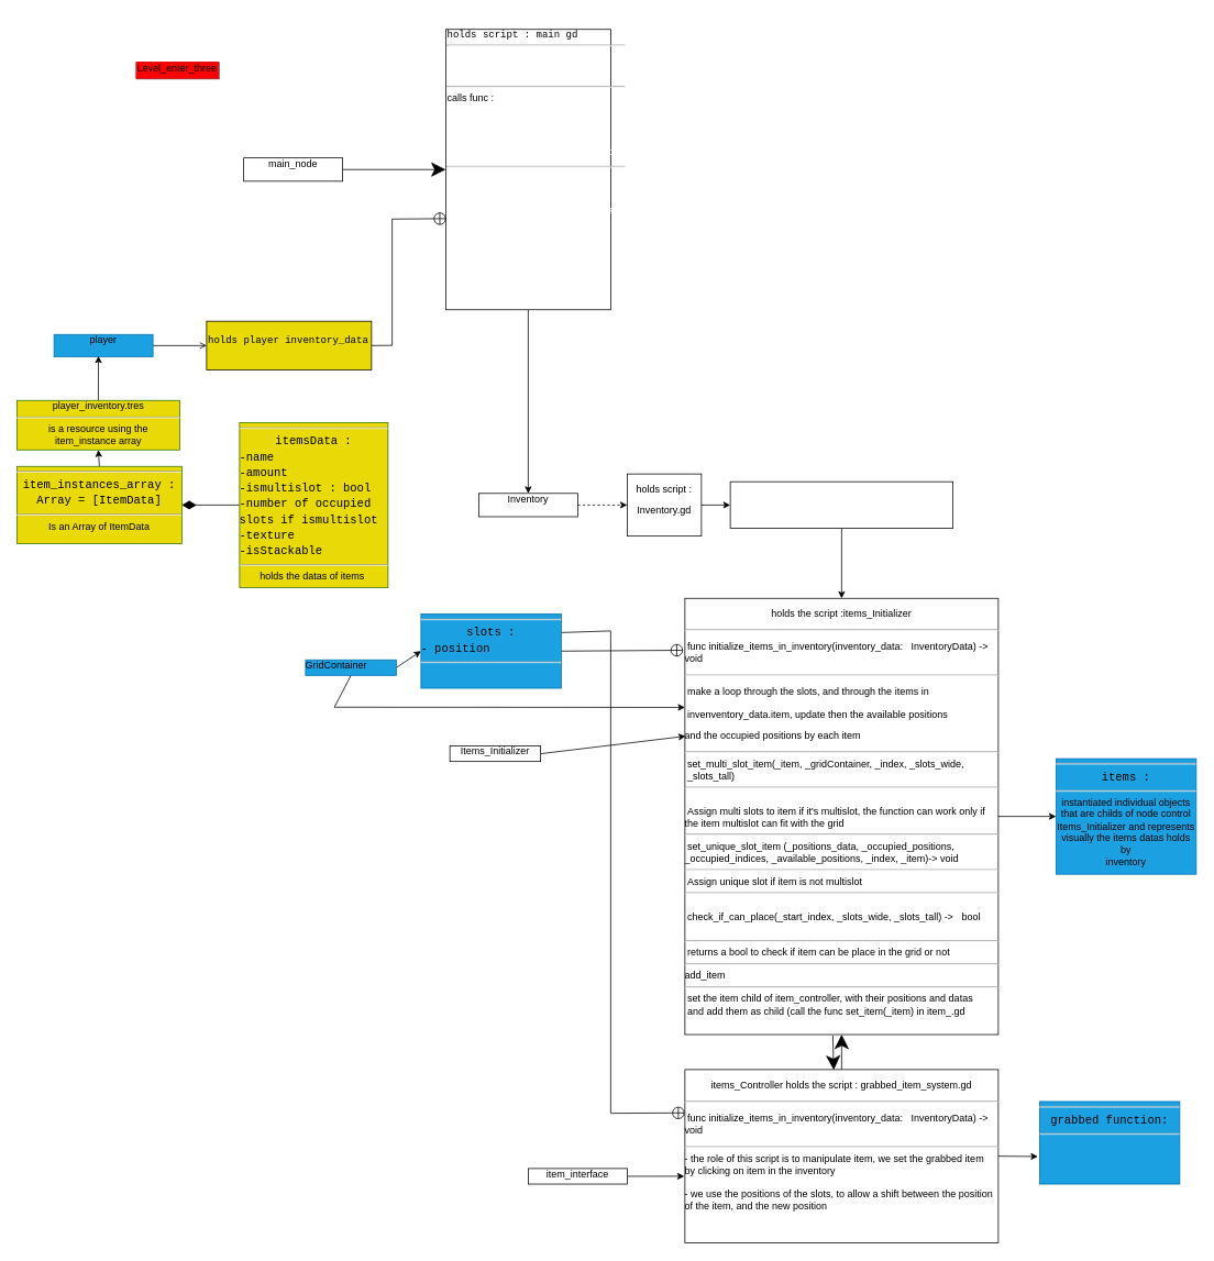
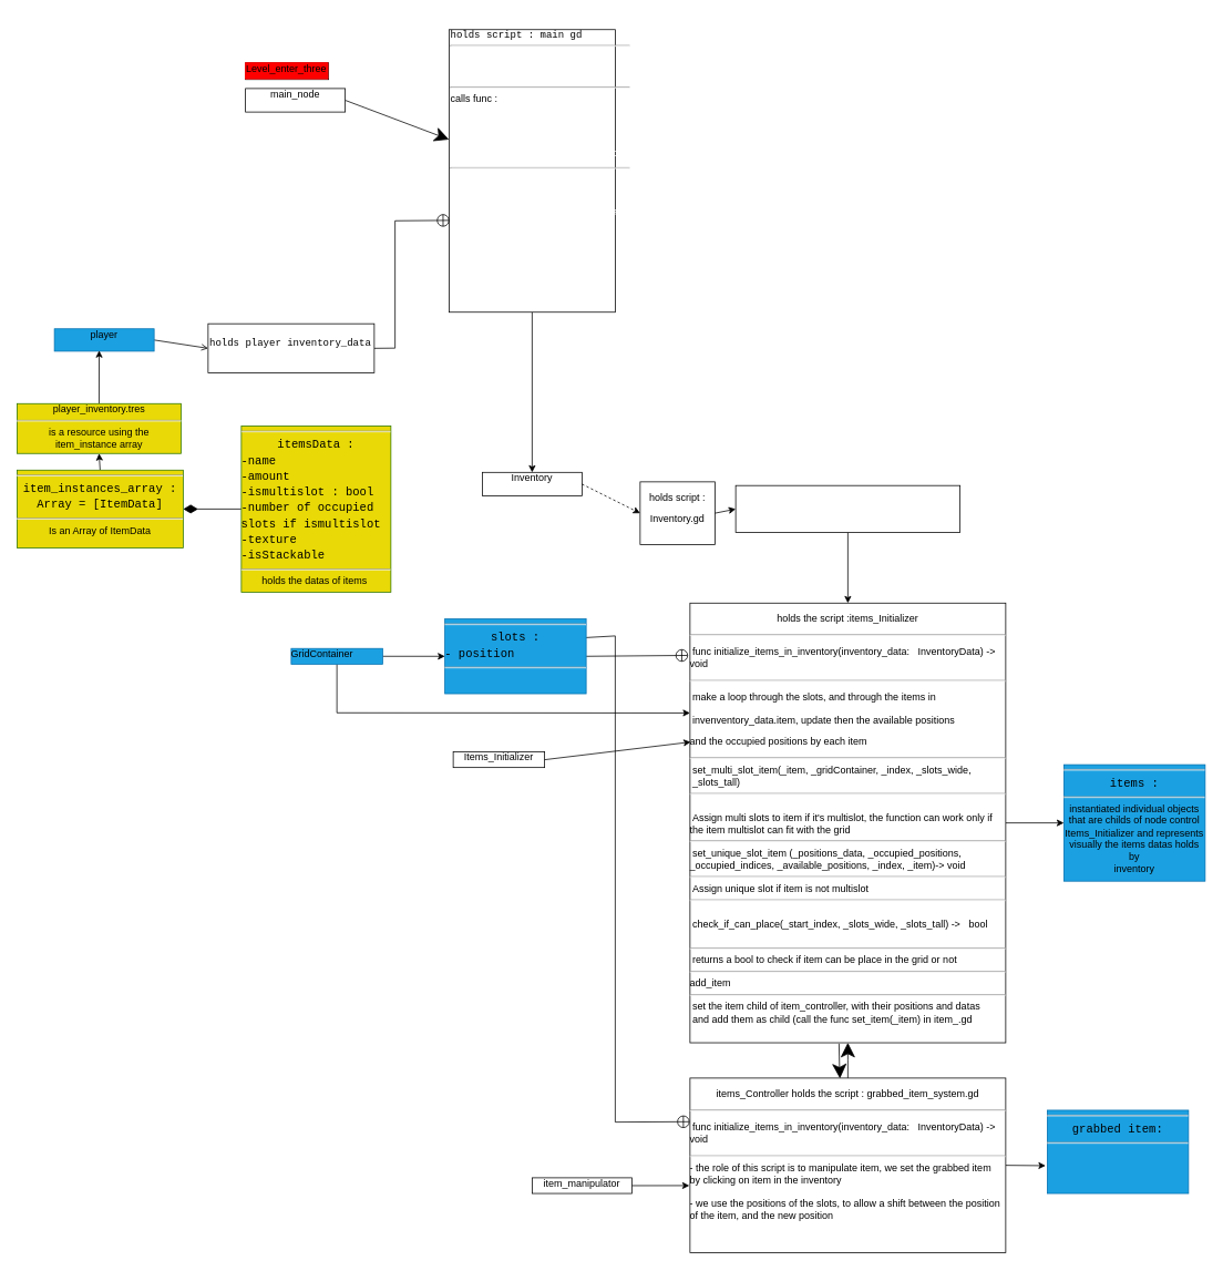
- <mxCell id="2" value="&lt;font color=&quot;#000000&quot;&gt;Level_enter_three&lt;/font&gt;" style="shape=rect;overflow=fill;align=left;fontColor=#FFFFFF;labelBackgroundColor=#FF0000;labelBorderColor=#FF0000;whiteSpace=wrap;html=1;" parent="1" vertex="1"><mxGeometry x="165" y="60" width="100" height="20" as="geometry" /></mxCell>
+ <mxCell id="2" value="&lt;font color=&quot;#000000&quot;&gt;Level_enter_three&lt;/font&gt;" style="shape=rect;overflow=fill;align=left;fontColor=#FFFFFF;labelBackgroundColor=#FF0000;labelBorderColor=#FF0000;whiteSpace=wrap;html=1;" parent="1" vertex="1"><mxGeometry x="295" y="60" width="100" height="20" as="geometry" /></mxCell>
- <mxCell id="4" value="&lt;div style=&quot;text-align: center;&quot;&gt;&lt;span style=&quot;background-color: initial;&quot;&gt;main_node&lt;/span&gt;&lt;/div&gt;" style="shape=rect;html=1;overflow=fill;whiteSpace=wrap;align=left;" parent="1" vertex="1"><mxGeometry x="295" y="175.868" width="120" height="28.269" as="geometry" /></mxCell>
+ <mxCell id="4" value="&lt;div style=&quot;text-align: center;&quot;&gt;&lt;span style=&quot;background-color: initial;&quot;&gt;main_node&lt;/span&gt;&lt;/div&gt;" style="shape=rect;html=1;overflow=fill;whiteSpace=wrap;align=left;" parent="1" vertex="1"><mxGeometry x="295" y="90.868" width="120" height="28.269" as="geometry" /></mxCell>
- <mxCell id="10" value="&lt;div style=&quot;text-align: center;&quot;&gt;&lt;span style=&quot;background-color: initial;&quot;&gt;&lt;font color=&quot;#000000&quot;&gt;player&lt;/font&gt;&lt;/span&gt;&lt;br&gt;&lt;/div&gt;" style="shape=rect;html=1;overflow=fill;whiteSpace=wrap;align=left;fillColor=#1ba1e2;fontColor=#ffffff;strokeColor=#006EAF;" parent="1" vertex="1"><mxGeometry x="65" y="390" width="120" height="26.92" as="geometry" /></mxCell>
+ <mxCell id="10" value="&lt;div style=&quot;text-align: center;&quot;&gt;&lt;span style=&quot;background-color: initial;&quot;&gt;&lt;font color=&quot;#000000&quot;&gt;player&lt;/font&gt;&lt;/span&gt;&lt;br&gt;&lt;/div&gt;" style="shape=rect;html=1;overflow=fill;whiteSpace=wrap;align=left;fillColor=#1ba1e2;fontColor=#ffffff;strokeColor=#006EAF;" parent="1" vertex="1"><mxGeometry x="65" y="380" width="120" height="26.92" as="geometry" /></mxCell>
- <mxCell id="8" value="&lt;div style=&quot;font-family: Consolas, &amp;quot;Courier New&amp;quot;, monospace; line-height: 100%;&quot;&gt;holds player inventory_data&lt;/div&gt;&lt;div style=&quot;font-family: Consolas, &amp;quot;Courier New&amp;quot;, monospace; line-height: 100%;&quot;&gt;&lt;br&gt;&lt;/div&gt;" style="whiteSpace=wrap;html=1;align=left;fillColor=#e8d907;" parent="1" vertex="1"><mxGeometry x="250" y="373.89" width="200" height="59.13" as="geometry" /></mxCell>
+ <mxCell id="8" value="&lt;div style=&quot;font-family: Consolas, &amp;quot;Courier New&amp;quot;, monospace; line-height: 100%;&quot;&gt;holds player inventory_data&lt;/div&gt;&lt;div style=&quot;font-family: Consolas, &amp;quot;Courier New&amp;quot;, monospace; line-height: 100%;&quot;&gt;&lt;br&gt;&lt;/div&gt;" style="whiteSpace=wrap;html=1;align=left;" parent="1" vertex="1"><mxGeometry x="250" y="373.89" width="200" height="59.13" as="geometry" /></mxCell>
- <mxCell id="22" value="&lt;div style=&quot;text-align: center;&quot;&gt;&lt;span style=&quot;background-color: initial;&quot;&gt;Inventory&lt;/span&gt;&lt;/div&gt;" style="shape=rect;html=1;overflow=fill;whiteSpace=wrap;align=left;shadow=0;" parent="1" vertex="1"><mxGeometry x="580" y="582.718" width="120" height="28.269" as="geometry" /></mxCell>
+ <mxCell id="22" value="&lt;div style=&quot;text-align: center;&quot;&gt;&lt;span style=&quot;background-color: initial;&quot;&gt;Inventory&lt;/span&gt;&lt;/div&gt;" style="shape=rect;html=1;overflow=fill;whiteSpace=wrap;align=left;shadow=0;" parent="1" vertex="1"><mxGeometry x="580" y="552.718" width="120" height="28.269" as="geometry" /></mxCell>
- <mxCell id="23" value="&lt;p&gt;holds script :&lt;/p&gt;&lt;p&gt;Inventory.gd&lt;/p&gt;" style="shape=rect;html=1;overflow=fill;whiteSpace=wrap;align=center;" parent="1" vertex="1"><mxGeometry x="760" y="559.16" width="90" height="75.38" as="geometry" /></mxCell>
+ <mxCell id="23" value="&lt;p&gt;holds script :&lt;/p&gt;&lt;p&gt;Inventory.gd&lt;/p&gt;" style="shape=rect;html=1;overflow=fill;whiteSpace=wrap;align=center;" parent="1" vertex="1"><mxGeometry x="770" y="564.16" width="90" height="75.38" as="geometry" /></mxCell>
- <mxCell id="38" value="&lt;hr&gt;&lt;div style=&quot;font-family: Consolas, &amp;quot;Courier New&amp;quot;, monospace; font-size: 14px; line-height: 19px;&quot;&gt;&lt;font color=&quot;#000000&quot;&gt;slots :&lt;/font&gt;&lt;/div&gt;&lt;div style=&quot;text-align: left; font-family: Consolas, &amp;quot;Courier New&amp;quot;, monospace; font-size: 14px; line-height: 19px;&quot;&gt;&lt;font color=&quot;#000000&quot;&gt;- position&lt;/font&gt;&lt;/div&gt;&lt;hr&gt;&lt;br&gt;&lt;p style=&quot;margin:0px;margin-top:4px;text-align:center;text-decoration:underline;&quot;&gt;&lt;/p&gt;" style="shape=rect;html=1;overflow=fill;whiteSpace=wrap;fillColor=#1ba1e2;fontColor=#ffffff;strokeColor=#006EAF;" parent="1" vertex="1"><mxGeometry x="510" y="729.04" width="170" height="90" as="geometry" /></mxCell>
+ <mxCell id="38" value="&lt;hr&gt;&lt;div style=&quot;font-family: Consolas, &amp;quot;Courier New&amp;quot;, monospace; font-size: 14px; line-height: 19px;&quot;&gt;&lt;font color=&quot;#000000&quot;&gt;slots :&lt;/font&gt;&lt;/div&gt;&lt;div style=&quot;text-align: left; font-family: Consolas, &amp;quot;Courier New&amp;quot;, monospace; font-size: 14px; line-height: 19px;&quot;&gt;&lt;font color=&quot;#000000&quot;&gt;- position&lt;/font&gt;&lt;/div&gt;&lt;hr&gt;&lt;br&gt;&lt;p style=&quot;margin:0px;margin-top:4px;text-align:center;text-decoration:underline;&quot;&gt;&lt;/p&gt;" style="shape=rect;html=1;overflow=fill;whiteSpace=wrap;fillColor=#1ba1e2;fontColor=#ffffff;strokeColor=#006EAF;" parent="1" vertex="1"><mxGeometry x="535" y="729.04" width="170" height="90" as="geometry" /></mxCell>
- <mxCell id="19" value="&lt;font color=&quot;#000000&quot;&gt;GridContainer&lt;/font&gt;" style="shape=rect;html=1;overflow=fill;whiteSpace=wrap;align=left;fillColor=#1ba1e2;fontColor=#ffffff;strokeColor=#006EAF;" parent="1" vertex="1"><mxGeometry x="370" y="784.618" width="110" height="18.846" as="geometry" /></mxCell>
+ <mxCell id="19" value="&lt;font color=&quot;#000000&quot;&gt;GridContainer&lt;/font&gt;" style="shape=rect;html=1;overflow=fill;whiteSpace=wrap;align=left;fillColor=#1ba1e2;fontColor=#ffffff;strokeColor=#006EAF;" parent="1" vertex="1"><mxGeometry x="350" y="764.618" width="110" height="18.846" as="geometry" /></mxCell>
- <mxCell id="41" value="&lt;hr style=&quot;text-align: left;&quot;&gt;&lt;div style=&quot;font-family: Consolas, &amp;quot;Courier New&amp;quot;, monospace; font-size: 14px; line-height: 19px;&quot;&gt;&lt;font color=&quot;#000000&quot;&gt;grabbed function:&lt;/font&gt;&lt;/div&gt;&lt;hr style=&quot;&quot;&gt;&lt;font color=&quot;#000000&quot;&gt;&lt;div style=&quot;&quot;&gt;&lt;br&gt;&lt;/div&gt;&lt;div style=&quot;text-align: left;&quot;&gt;&lt;span style=&quot;background-color: initial;&quot;&gt;&lt;br&gt;&lt;/span&gt;&lt;/div&gt;&lt;/font&gt;&lt;p style=&quot;margin:0px;margin-top:4px;text-align:center;text-decoration:underline;&quot;&gt;&lt;/p&gt;" style="shape=rect;html=1;overflow=fill;whiteSpace=wrap;fillColor=#1ba1e2;fontColor=#ffffff;strokeColor=#006EAF;" parent="1" vertex="1"><mxGeometry x="1260" y="1320.26" width="170" height="100.12" as="geometry" /></mxCell>
+ <mxCell id="41" value="&lt;hr style=&quot;text-align: left;&quot;&gt;&lt;div style=&quot;font-family: Consolas, &amp;quot;Courier New&amp;quot;, monospace; font-size: 14px; line-height: 19px;&quot;&gt;&lt;font color=&quot;#000000&quot;&gt;grabbed item:&lt;/font&gt;&lt;/div&gt;&lt;hr style=&quot;&quot;&gt;&lt;font color=&quot;#000000&quot;&gt;&lt;div style=&quot;&quot;&gt;&lt;br&gt;&lt;/div&gt;&lt;div style=&quot;text-align: left;&quot;&gt;&lt;span style=&quot;background-color: initial;&quot;&gt;&lt;br&gt;&lt;/span&gt;&lt;/div&gt;&lt;/font&gt;&lt;p style=&quot;margin:0px;margin-top:4px;text-align:center;text-decoration:underline;&quot;&gt;&lt;/p&gt;" style="shape=rect;html=1;overflow=fill;whiteSpace=wrap;fillColor=#1ba1e2;fontColor=#ffffff;strokeColor=#006EAF;" parent="1" vertex="1"><mxGeometry x="1260" y="1320.26" width="170" height="100.12" as="geometry" /></mxCell>
- <mxCell id="34" value="&lt;div style=&quot;text-align: center;&quot;&gt;&lt;span style=&quot;background-color: initial;&quot;&gt;item_interface&lt;/span&gt;&lt;/div&gt;" style="shape=rect;html=1;overflow=fill;whiteSpace=wrap;align=left;" parent="1" vertex="1"><mxGeometry x="640" y="1401.535" width="120" height="18.846" as="geometry" /></mxCell>
+ <mxCell id="34" value="&lt;div style=&quot;text-align: center;&quot;&gt;&lt;span style=&quot;background-color: initial;&quot;&gt;item_manipulator&lt;/span&gt;&lt;/div&gt;" style="shape=rect;html=1;overflow=fill;whiteSpace=wrap;align=left;" parent="1" vertex="1"><mxGeometry x="640" y="1401.535" width="120" height="18.846" as="geometry" /></mxCell>
